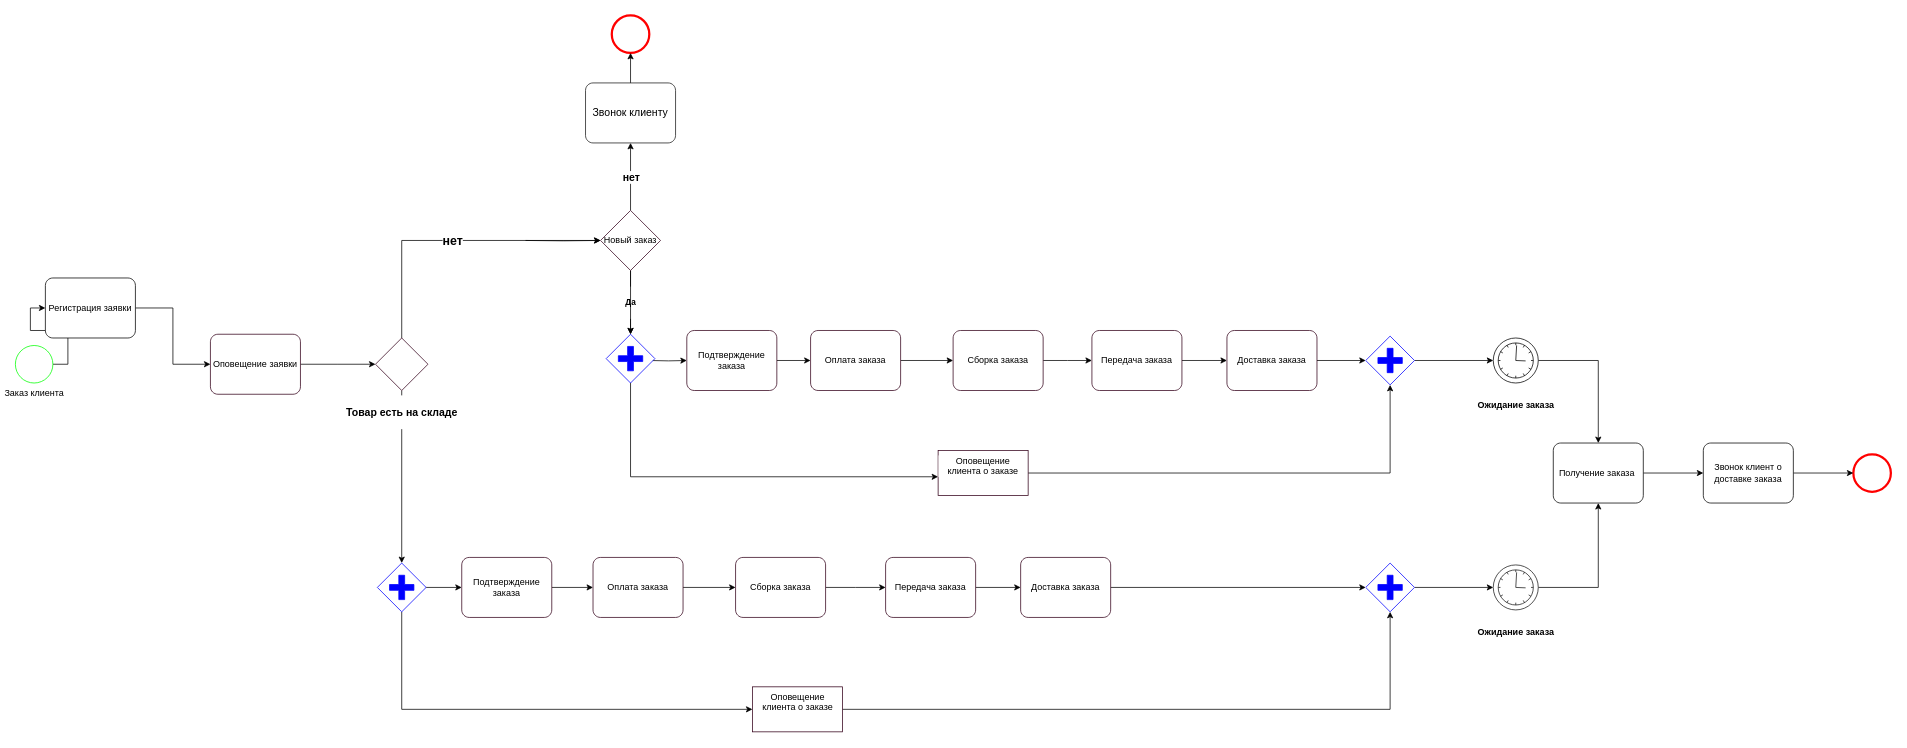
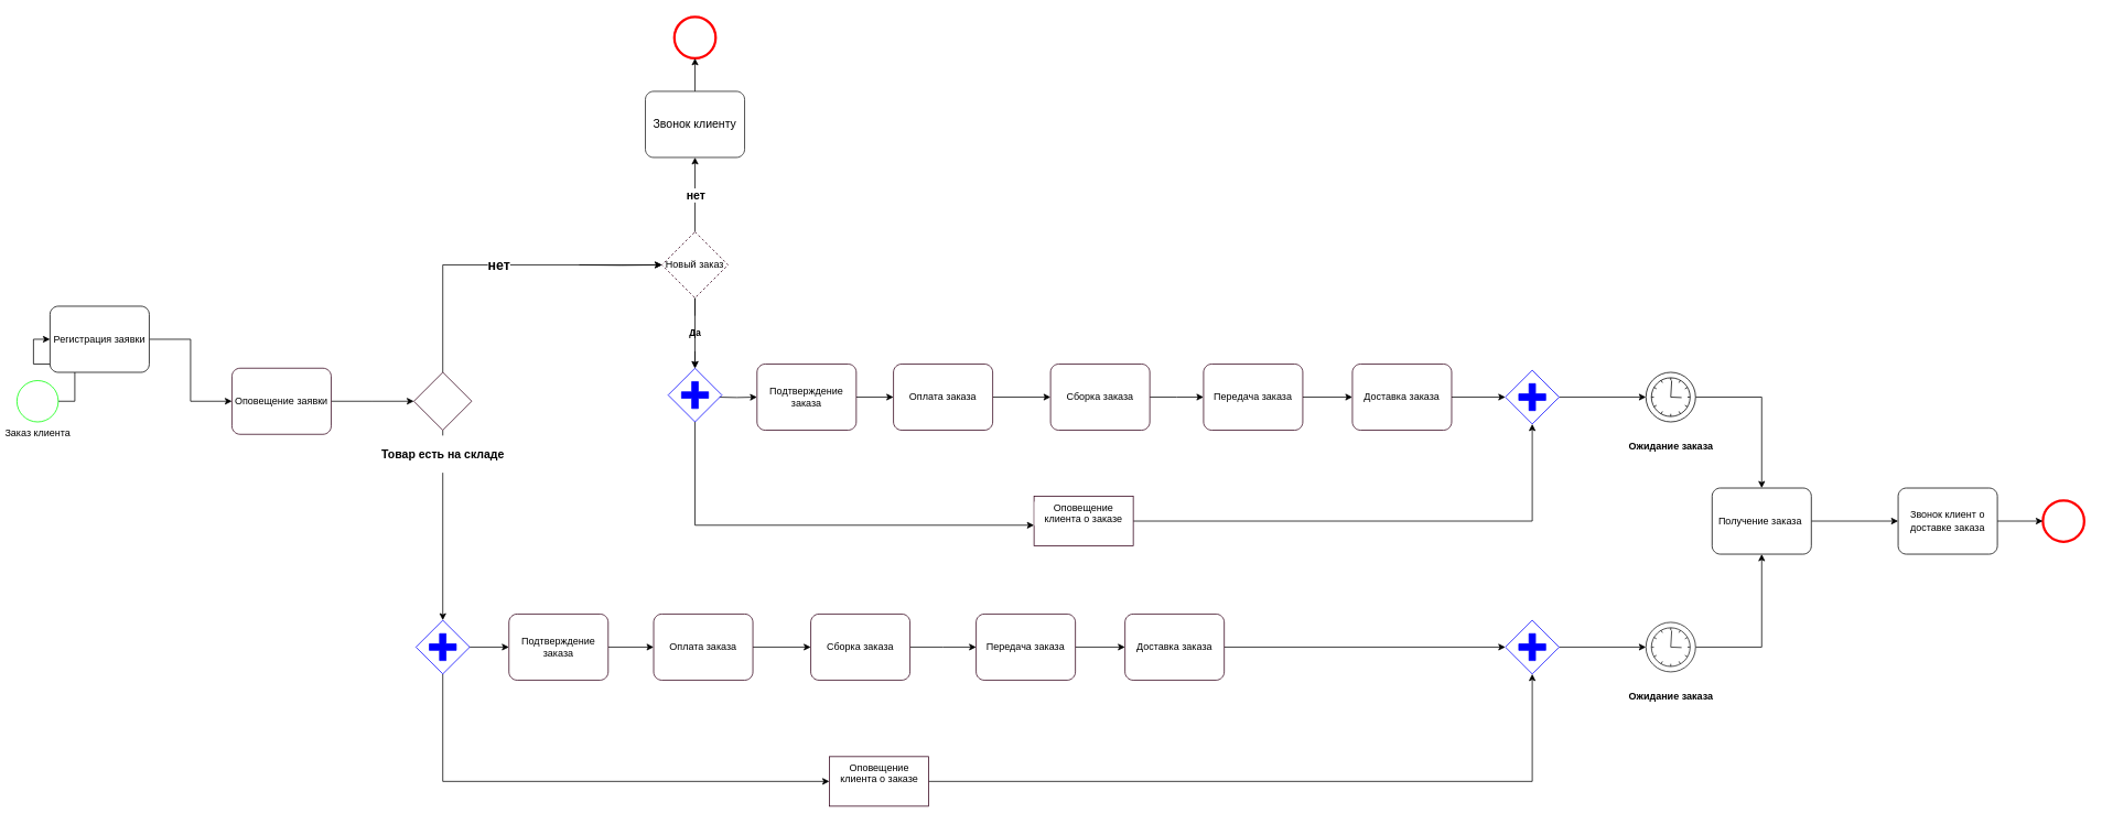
- <mxCell id="17" value="Новый заказ" style="rhombus;whiteSpace=wrap;html=1;strokeColor=#33001A;fontColor=#000000;labelBorderColor=none;" vertex="1" parent="1"><mxGeometry x="800" y="280" width="80" height="80" as="geometry" /></mxCell>
+ <mxCell id="17" value="Новый заказ" style="rhombus;whiteSpace=wrap;html=1;strokeColor=#33001A;fontColor=#000000;labelBorderColor=none;dashed=1;" vertex="1" parent="1"><mxGeometry x="800" y="280" width="80" height="80" as="geometry" /></mxCell>
- <mxCell id="59" value="Звонок клиент о доставке заказа" style="points=[[0.25,0,0],[0.5,0,0],[0.75,0,0],[1,0.25,0],[1,0.5,0],[1,0.75,0],[0.75,1,0],[0.5,1,0],[0.25,1,0],[0,0.75,0],[0,0.5,0],[0,0.25,0]];shape=mxgraph.bpmn.task;whiteSpace=wrap;rectStyle=rounded;size=10;taskMarker=abstract;labelBorderColor=none;fontColor=#000000;strokeColor=#000000;" vertex="1" parent="1"><mxGeometry x="2270" y="590" width="120" height="80" as="geometry" /></mxCell>
+ <mxCell id="59" value="Звонок клиент о доставке заказа" style="points=[[0.25,0,0],[0.5,0,0],[0.75,0,0],[1,0.25,0],[1,0.5,0],[1,0.75,0],[0.75,1,0],[0.5,1,0],[0.25,1,0],[0,0.75,0],[0,0.5,0],[0,0.25,0]];shape=mxgraph.bpmn.task;whiteSpace=wrap;rectStyle=rounded;size=10;taskMarker=abstract;labelBorderColor=none;fontColor=#000000;strokeColor=#000000;" vertex="1" parent="1"><mxGeometry x="2295" y="590" width="120" height="80" as="geometry" /></mxCell>
